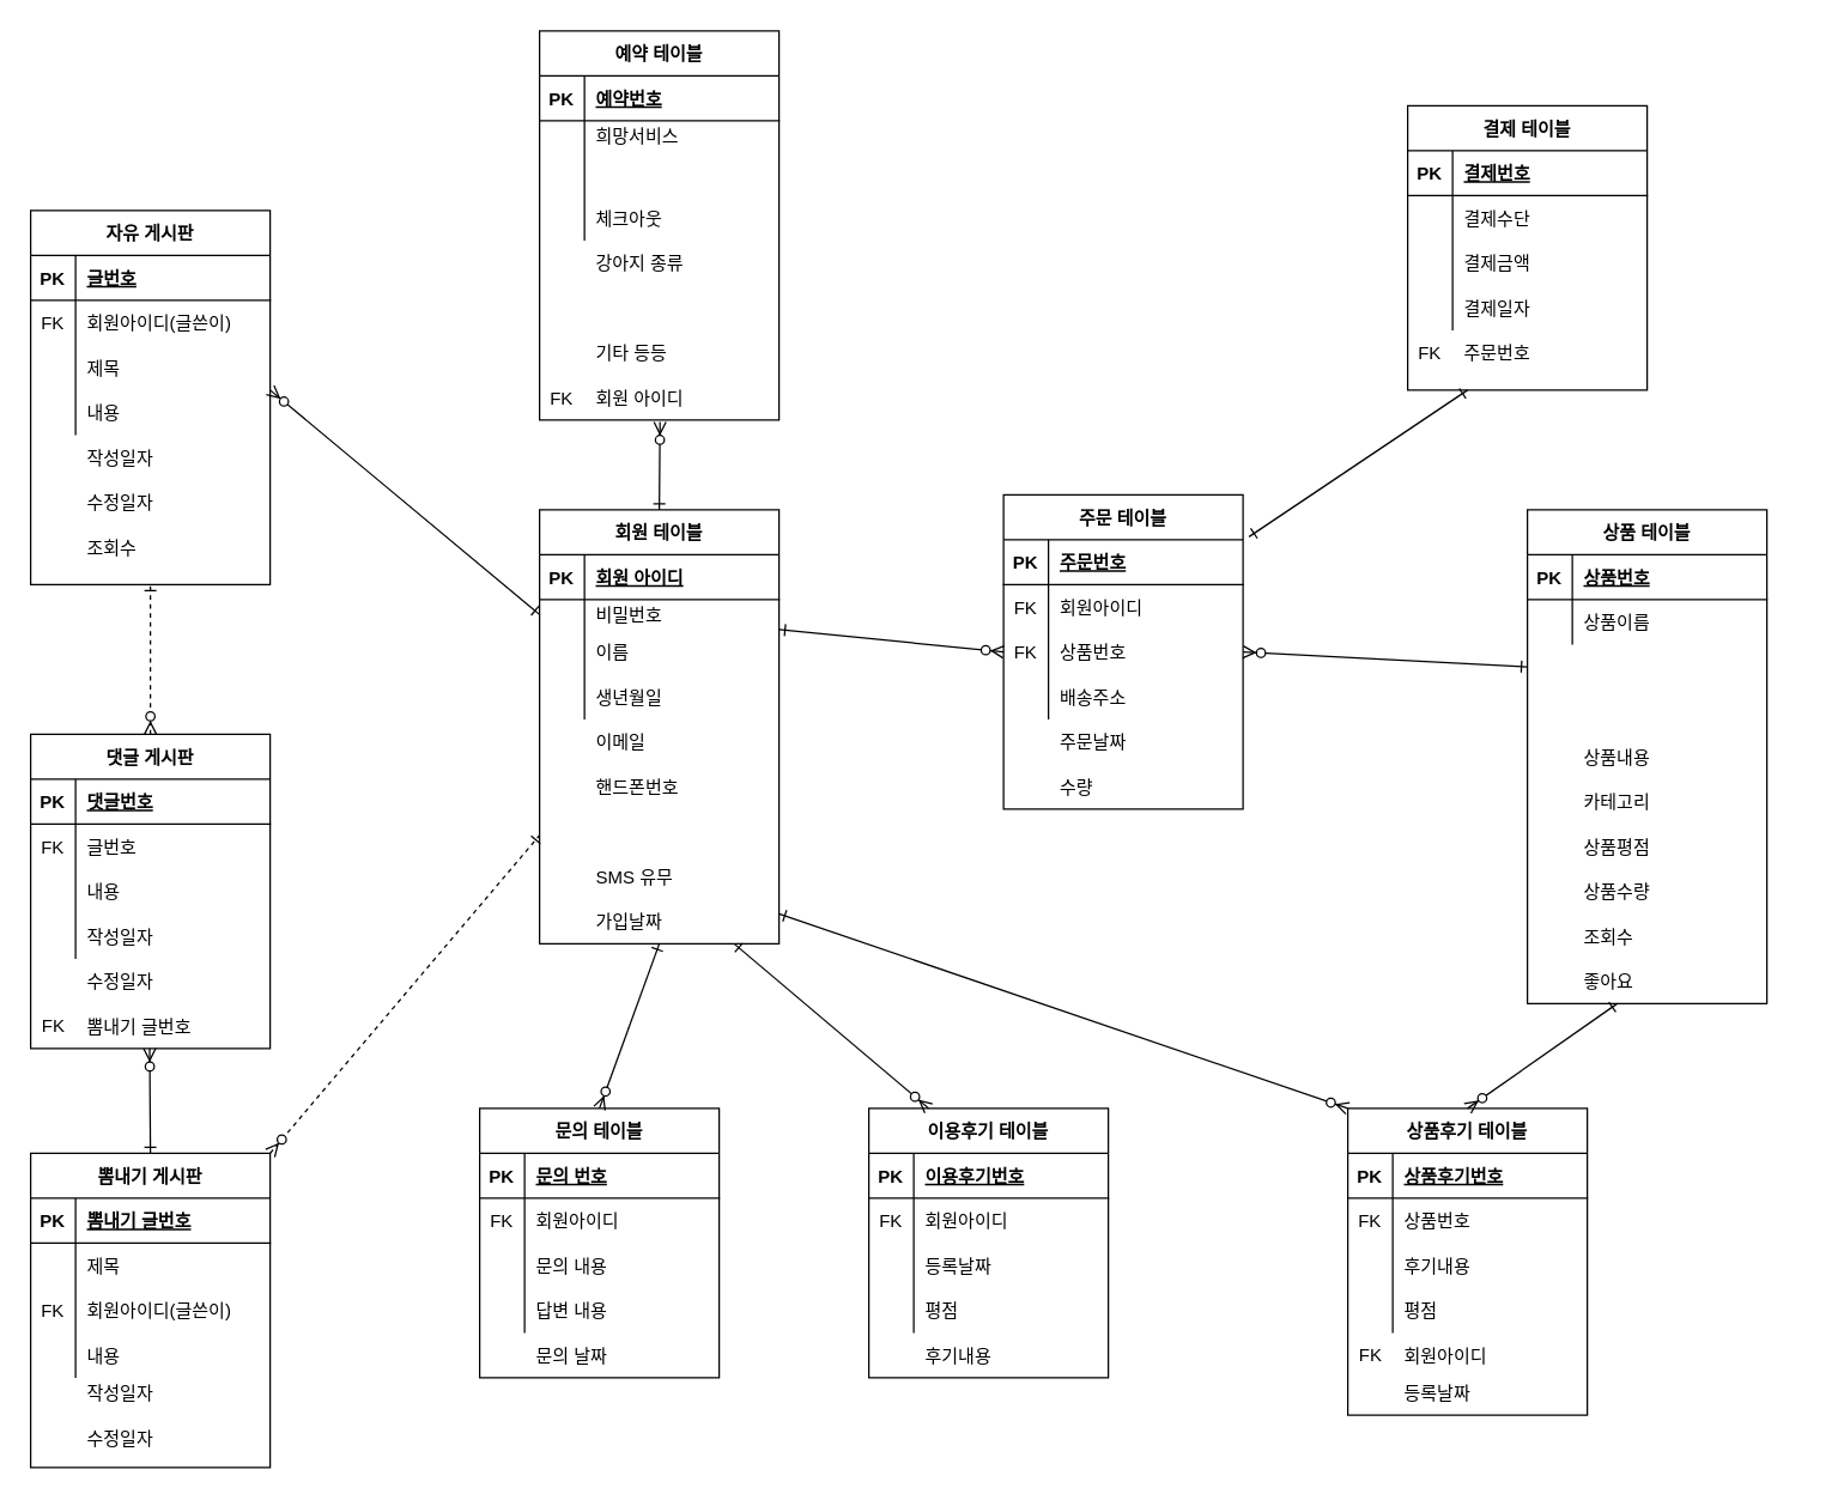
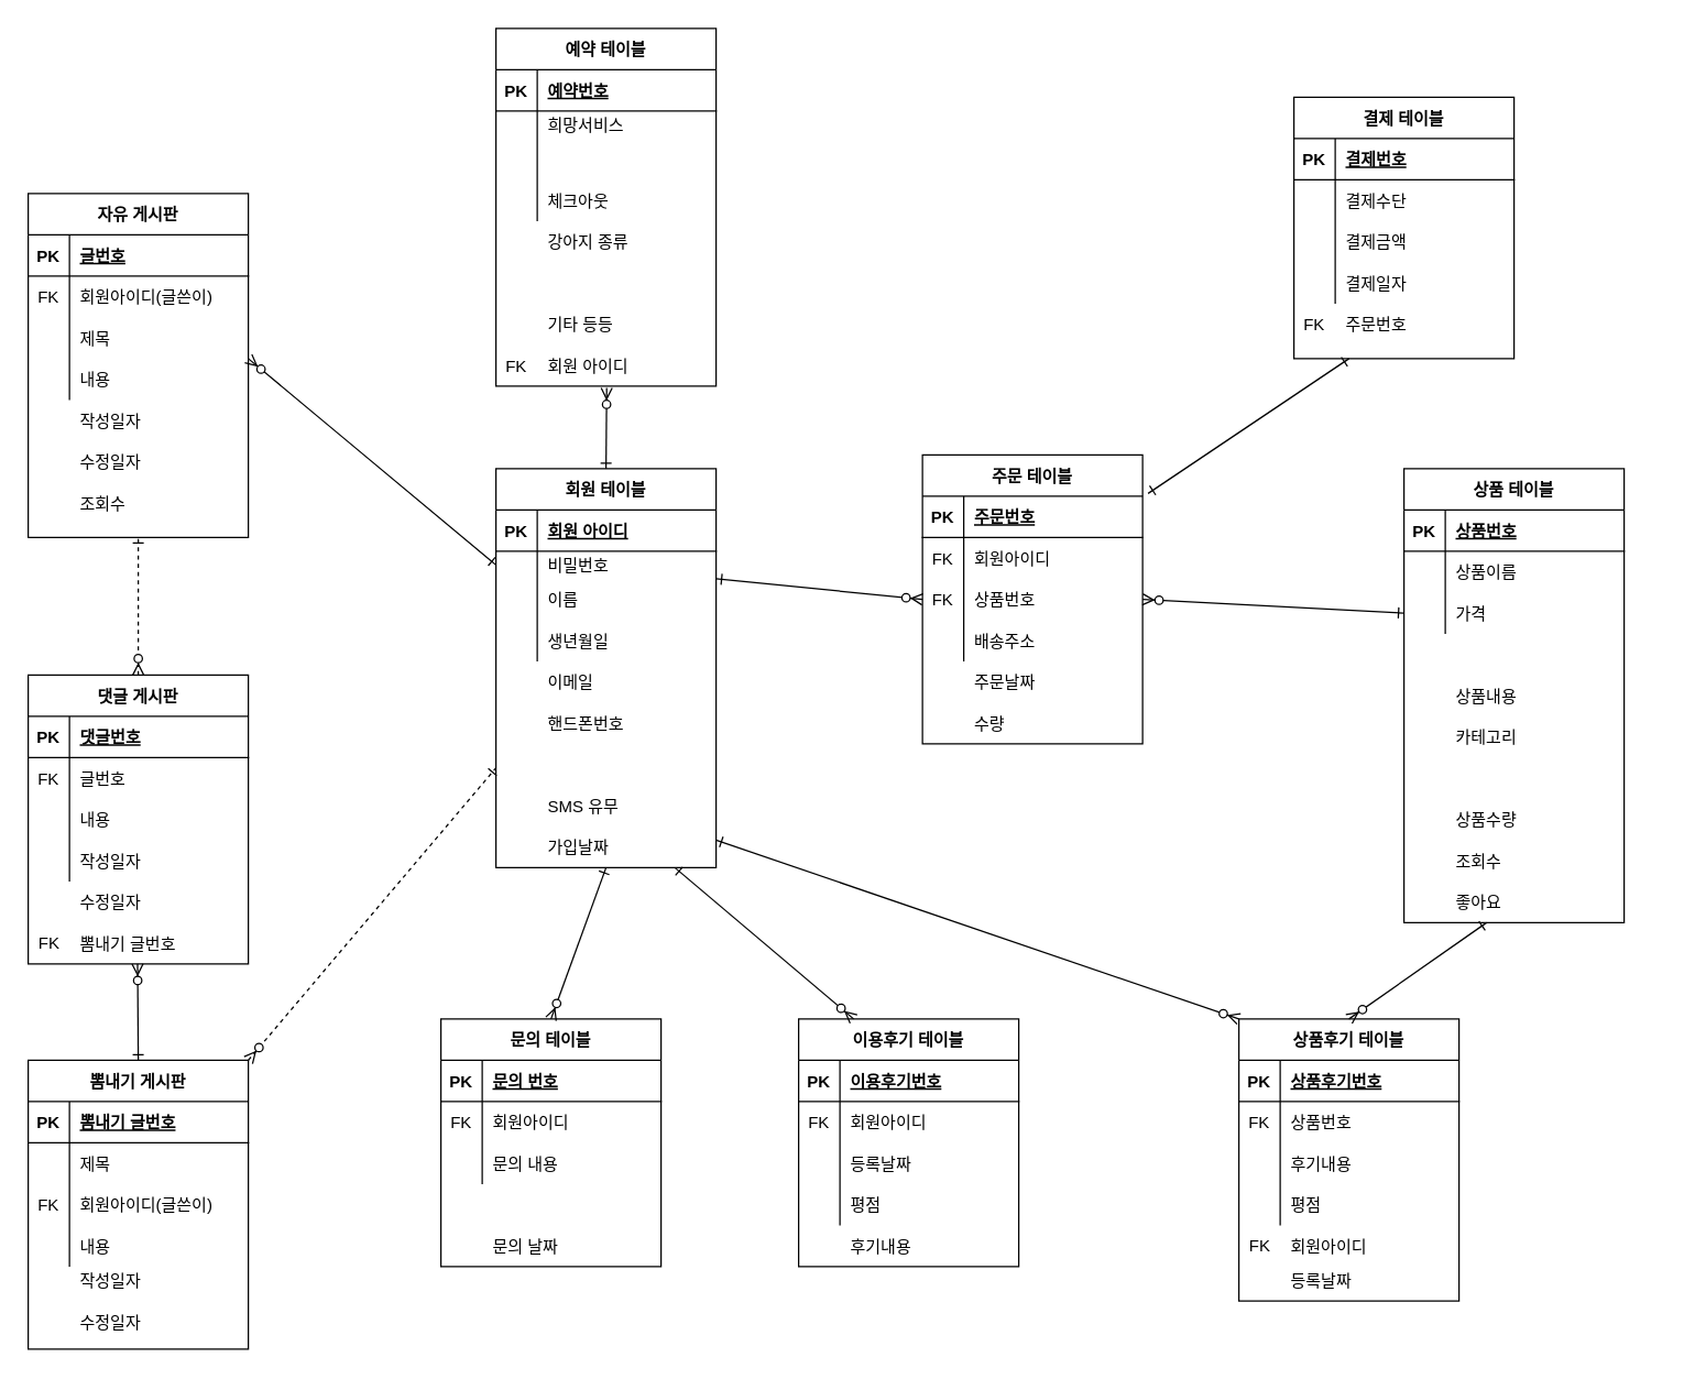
+ <mxCell id="43" value="가격" style="shape=partialRectangle;connectable=0;fillColor=none;top=0;left=0;bottom=0;right=0;align=left;spacingLeft=6;overflow=hidden;" parent="41" vertex="1"><mxGeometry x="30" width="130" height="30" as="geometry" /></mxCell>
- <mxCell id="48" value="상품평점" style="shape=partialRectangle;connectable=0;fillColor=none;top=0;left=0;bottom=0;right=0;align=left;spacingLeft=6;overflow=hidden;" parent="1" vertex="1"><mxGeometry x="1050" y="550" width="130" height="30" as="geometry" /></mxCell>
- <mxCell id="180" value="답변 내용" style="shape=partialRectangle;connectable=0;fillColor=none;top=0;left=0;bottom=0;right=0;align=left;spacingLeft=6;overflow=hidden;" parent="178" vertex="1"><mxGeometry x="30" width="130" height="30" as="geometry" /></mxCell>
